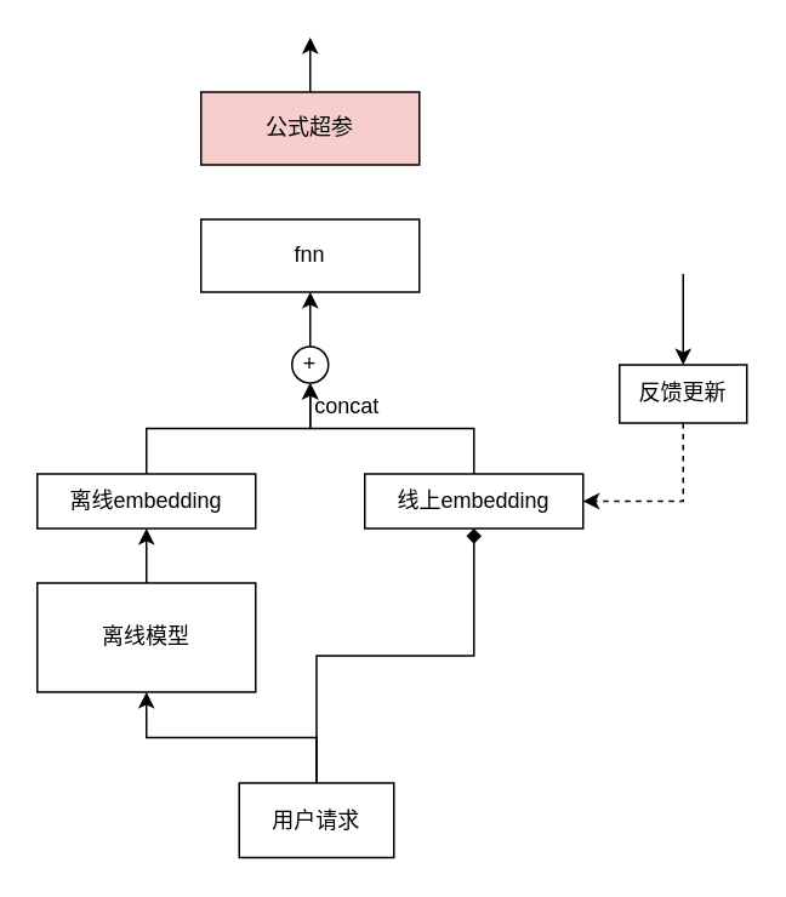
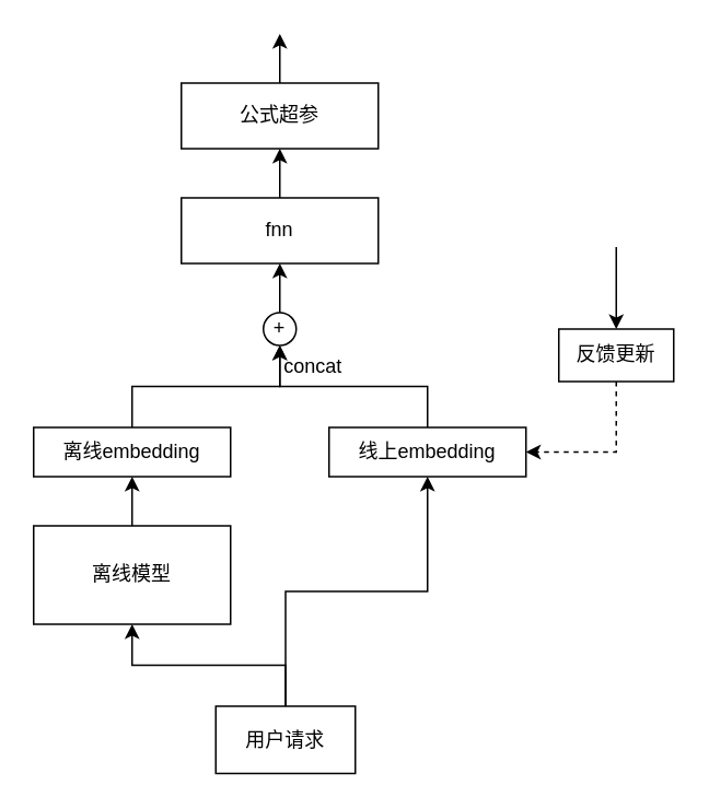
- <mxCell id="17" value="公式超参" style="whiteSpace=wrap;html=1;fillColor=#f8cecc;" vertex="1" parent="1"><mxGeometry x="110" y="50" width="120" height="40" as="geometry" /></mxCell>
+ <mxCell id="17" value="公式超参" style="whiteSpace=wrap;html=1;" vertex="1" parent="1"><mxGeometry x="110" y="50" width="120" height="40" as="geometry" /></mxCell>
+ <mxCell id="14" value="" style="edgeStyle=orthogonalEdgeStyle;rounded=0;orthogonalLoop=1;jettySize=auto;html=1;" edge="1" parent="1" source="15" target="17"><mxGeometry relative="1" as="geometry" /></mxCell>
- <mxCell id="7" style="edgeStyle=orthogonalEdgeStyle;rounded=0;orthogonalLoop=1;jettySize=auto;html=1;entryX=0.5;entryY=1;entryDx=0;entryDy=0;endArrow=diamond;" edge="1" parent="1" source="8" target="5"><mxGeometry relative="1" as="geometry" /></mxCell>
+ <mxCell id="7" style="edgeStyle=orthogonalEdgeStyle;rounded=0;orthogonalLoop=1;jettySize=auto;html=1;entryX=0.5;entryY=1;entryDx=0;entryDy=0;" edge="1" parent="1" source="8" target="5"><mxGeometry relative="1" as="geometry" /></mxCell>
